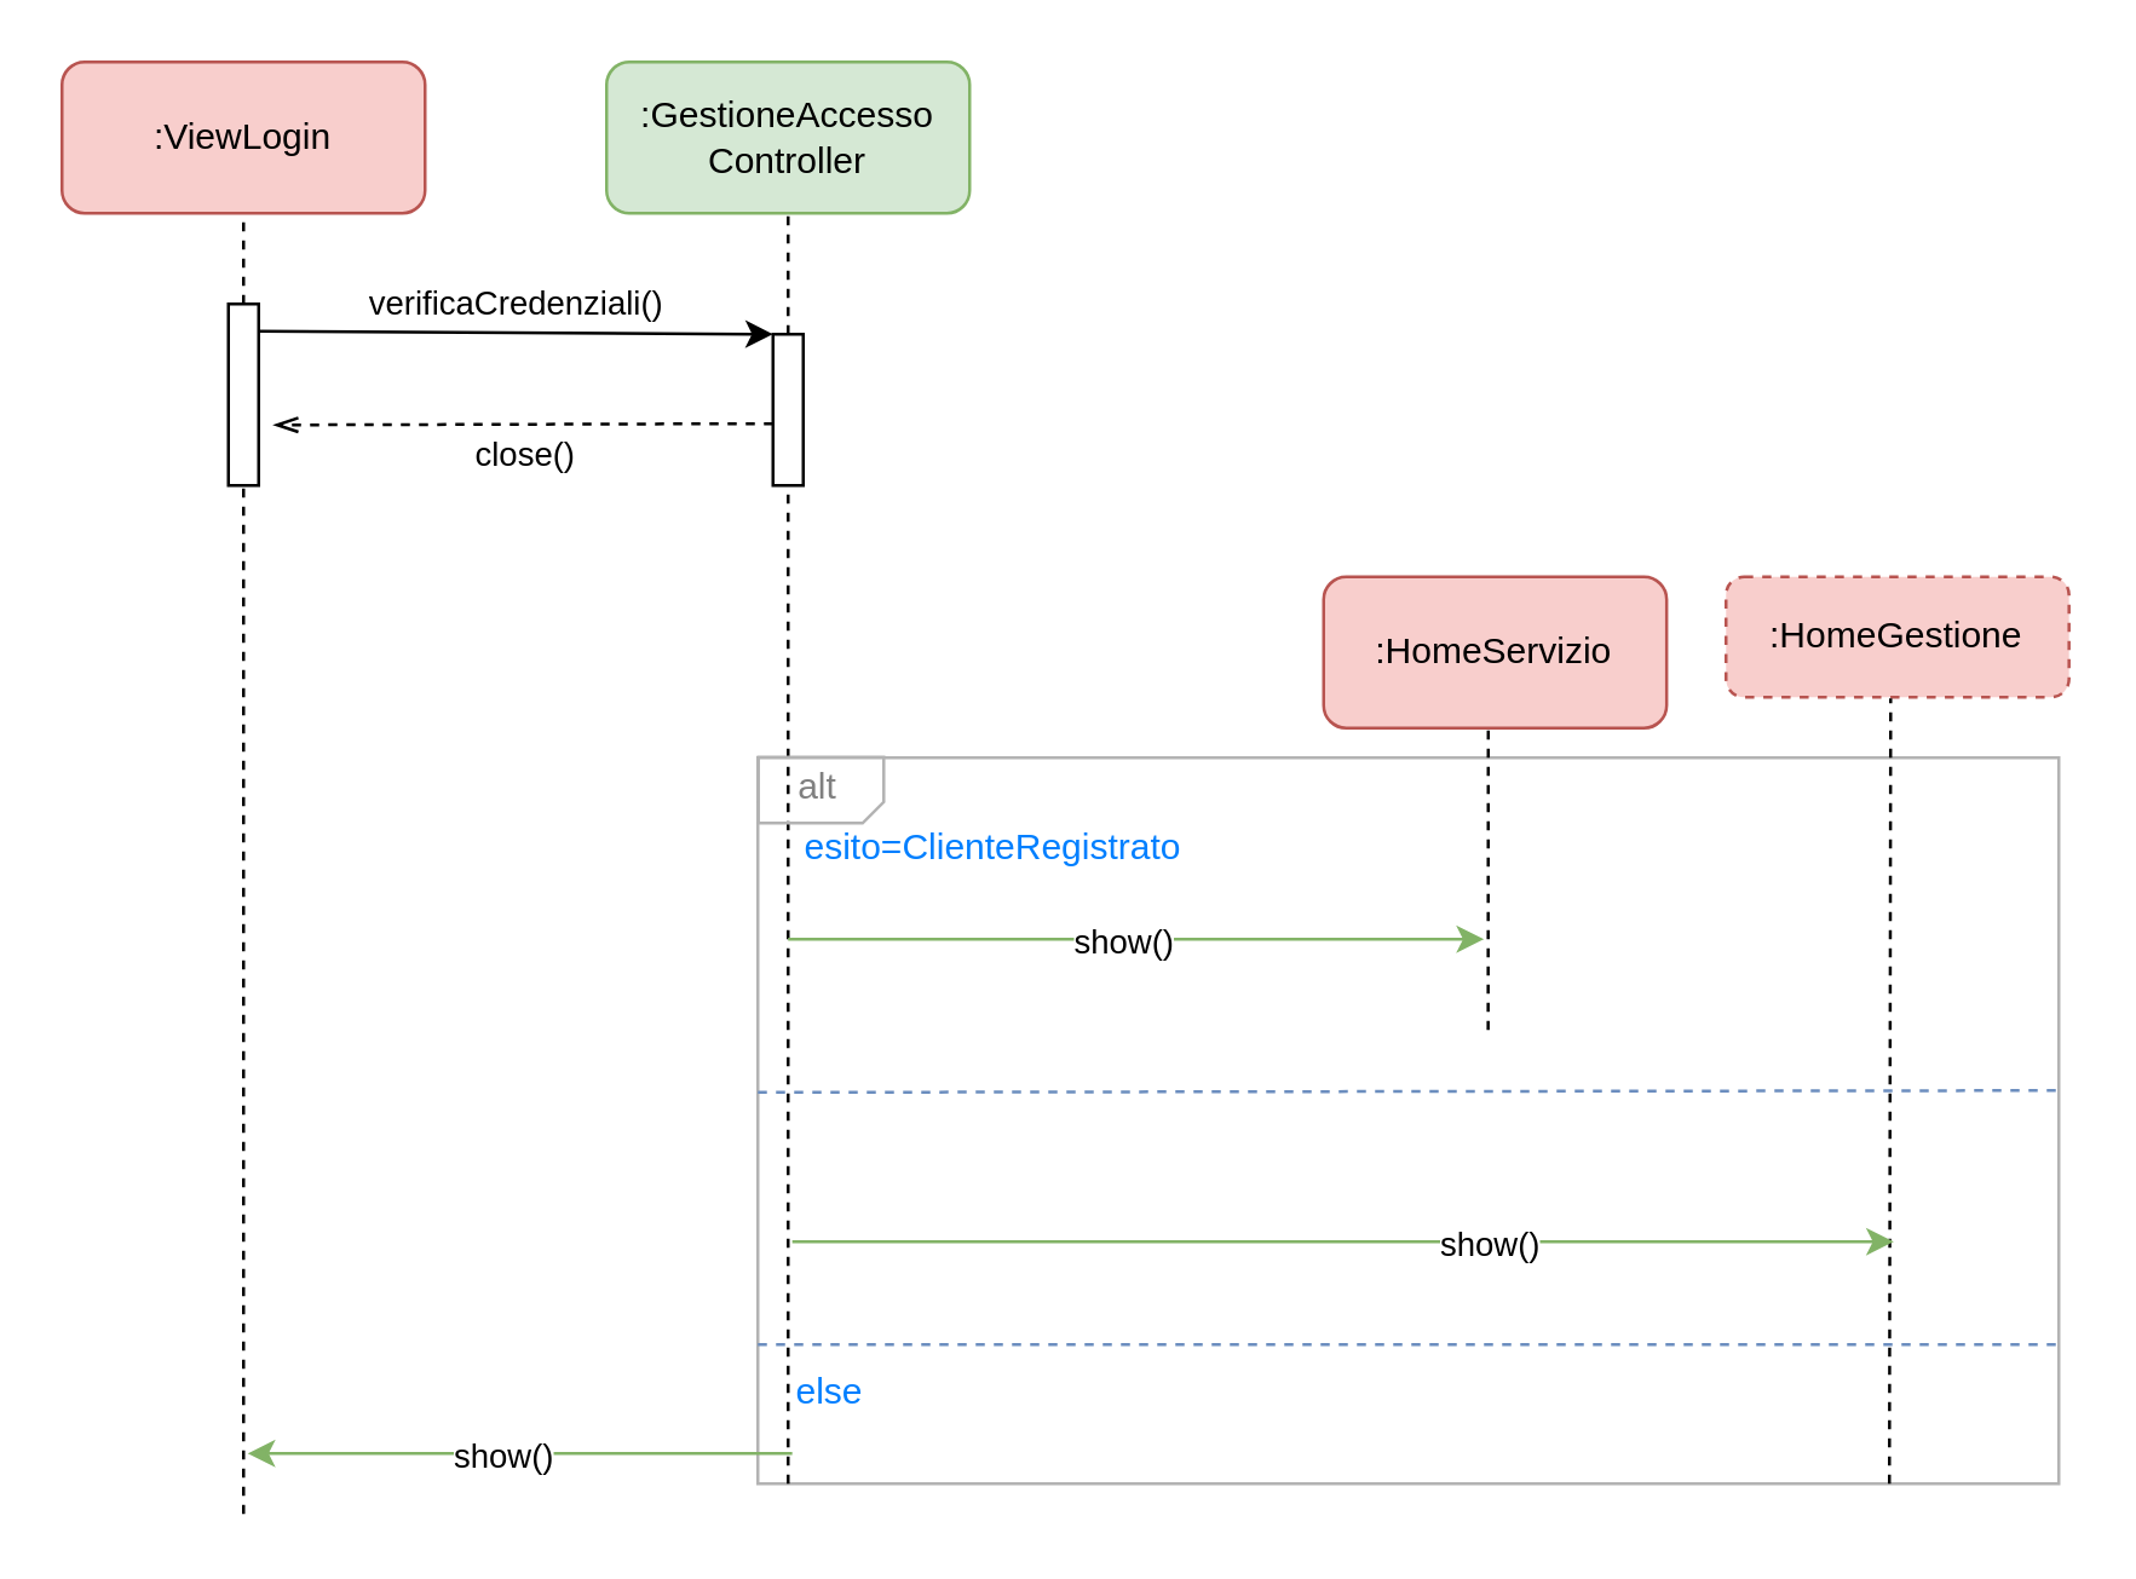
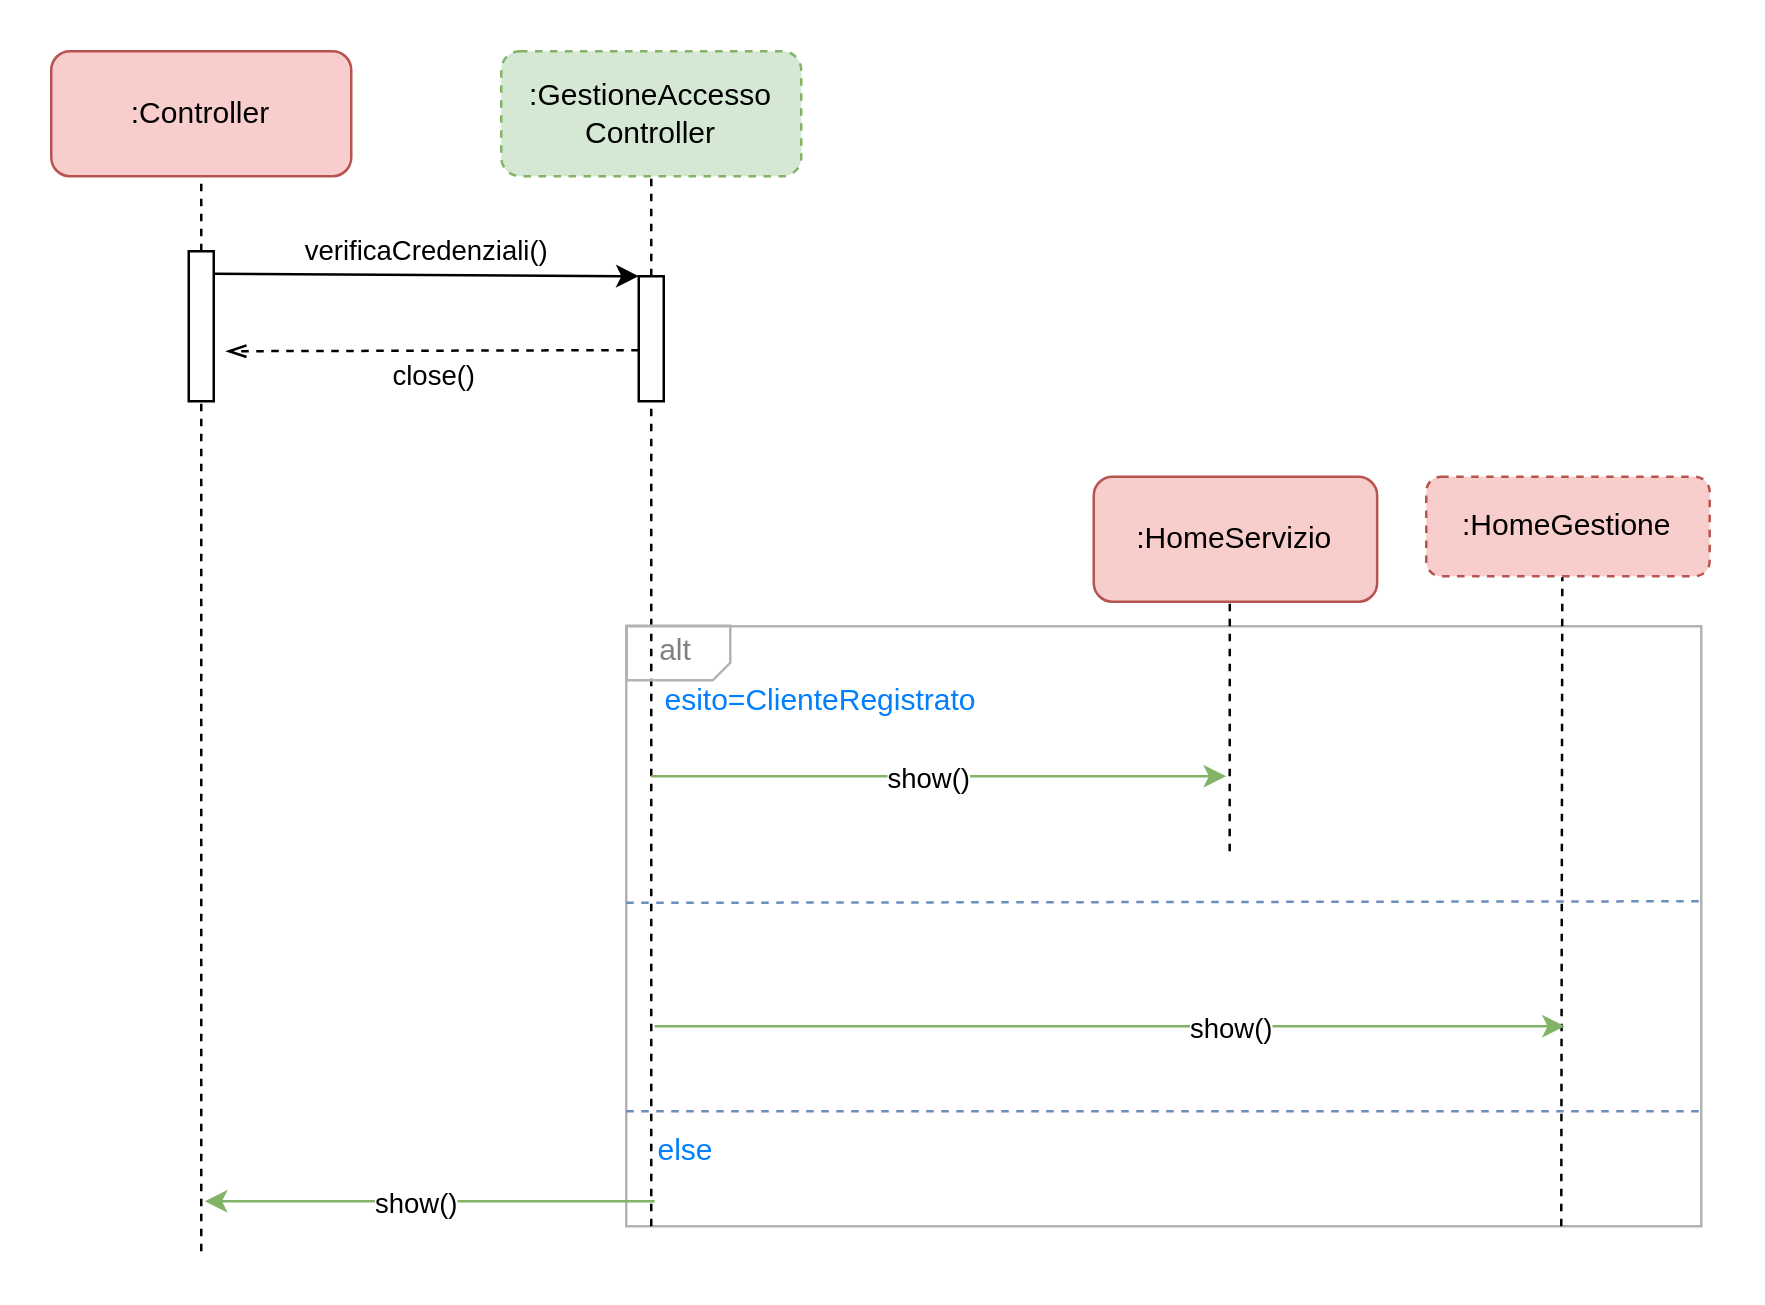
- <mxCell id="3" value=":ViewLogin" style="rounded=1;whiteSpace=wrap;html=1;fillColor=#f8cecc;strokeColor=#b85450;" parent="1" vertex="1"><mxGeometry x="20" y="20" width="120" height="50" as="geometry" /></mxCell>
+ <mxCell id="3" value=":Controller" style="rounded=1;whiteSpace=wrap;html=1;fillColor=#f8cecc;strokeColor=#b85450;" parent="1" vertex="1"><mxGeometry x="20" y="20" width="120" height="50" as="geometry" /></mxCell>
- <mxCell id="4" value=":GestioneAccesso&lt;br&gt;Controller" style="rounded=1;whiteSpace=wrap;html=1;fillColor=#d5e8d4;strokeColor=#82b366;" parent="1" vertex="1"><mxGeometry x="200" y="20" width="120" height="50" as="geometry" /></mxCell>
+ <mxCell id="4" value=":GestioneAccesso&lt;br&gt;Controller" style="rounded=1;whiteSpace=wrap;html=1;fillColor=#d5e8d4;strokeColor=#82b366;dashed=1;" parent="1" vertex="1"><mxGeometry x="200" y="20" width="120" height="50" as="geometry" /></mxCell>
